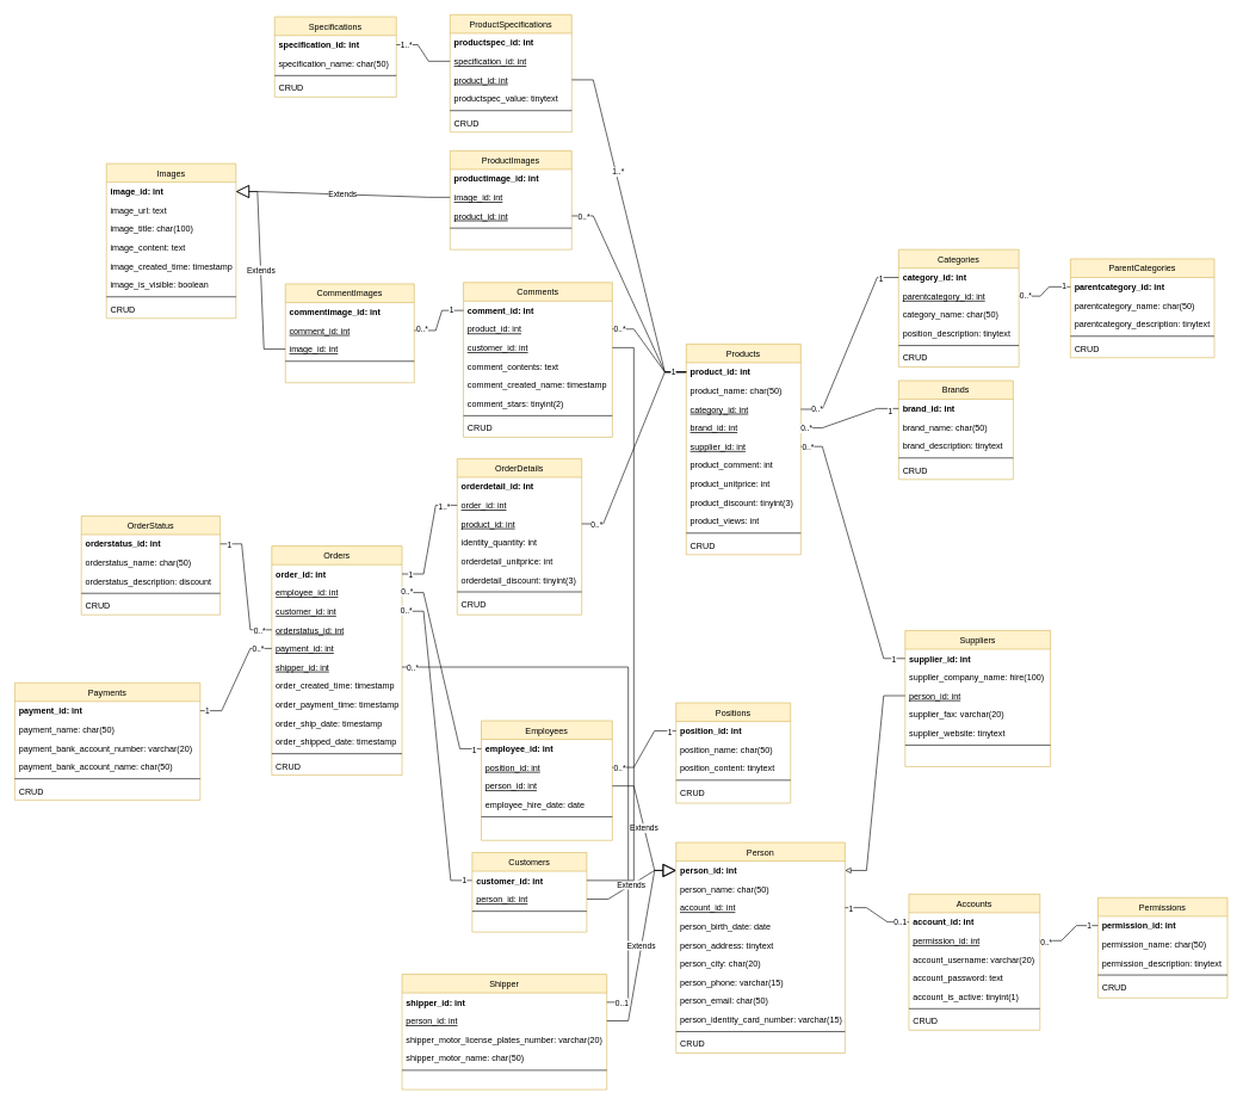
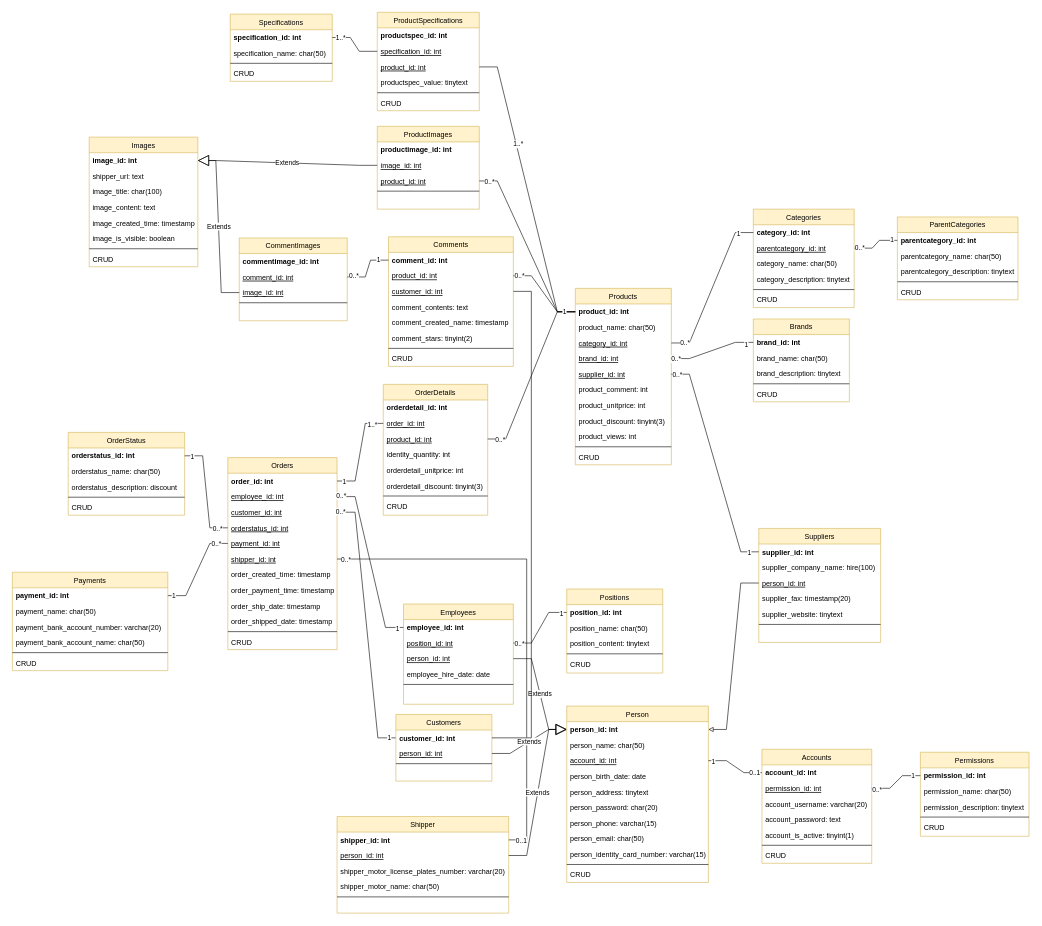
- <mxCell id="210" value="image_url: text" style="text;align=left;verticalAlign=top;spacingLeft=4;spacingRight=4;overflow=hidden;rotatable=0;points=[[0,0.5],[1,0.5]];portConstraint=eastwest;rounded=0;shadow=0;html=0;" vertex="1" parent="208"><mxGeometry y="52" width="181" height="26" as="geometry" /></mxCell>
+ <mxCell id="210" value="shipper_url: text" style="text;align=left;verticalAlign=top;spacingLeft=4;spacingRight=4;overflow=hidden;rotatable=0;points=[[0,0.5],[1,0.5]];portConstraint=eastwest;rounded=0;shadow=0;html=0;" vertex="1" parent="208"><mxGeometry y="52" width="181" height="26" as="geometry" /></mxCell>
- <mxCell id="27" value="position_description: tinytext" style="text;align=left;verticalAlign=top;spacingLeft=4;spacingRight=4;overflow=hidden;rotatable=0;points=[[0,0.5],[1,0.5]];portConstraint=eastwest;" parent="23" vertex="1"><mxGeometry y="104" width="168" height="26" as="geometry" /></mxCell>
+ <mxCell id="27" value="category_description: tinytext" style="text;align=left;verticalAlign=top;spacingLeft=4;spacingRight=4;overflow=hidden;rotatable=0;points=[[0,0.5],[1,0.5]];portConstraint=eastwest;" parent="23" vertex="1"><mxGeometry y="104" width="168" height="26" as="geometry" /></mxCell>
- <mxCell id="34" value="supplier_fax: varchar(20)" style="text;align=left;verticalAlign=top;spacingLeft=4;spacingRight=4;overflow=hidden;rotatable=0;points=[[0,0.5],[1,0.5]];portConstraint=eastwest;rounded=0;shadow=0;html=0;" parent="30" vertex="1"><mxGeometry y="104" width="203" height="26" as="geometry" /></mxCell>
+ <mxCell id="34" value="supplier_fax: timestamp(20)" style="text;align=left;verticalAlign=top;spacingLeft=4;spacingRight=4;overflow=hidden;rotatable=0;points=[[0,0.5],[1,0.5]];portConstraint=eastwest;rounded=0;shadow=0;html=0;" parent="30" vertex="1"><mxGeometry y="104" width="203" height="26" as="geometry" /></mxCell>
- <mxCell id="189" value="person_city: char(20)" style="text;align=left;verticalAlign=top;spacingLeft=4;spacingRight=4;overflow=hidden;rotatable=0;points=[[0,0.5],[1,0.5]];portConstraint=eastwest;rounded=0;shadow=0;html=0;" vertex="1" parent="183"><mxGeometry y="156" width="236" height="26" as="geometry" /></mxCell>
+ <mxCell id="189" value="person_password: char(20)" style="text;align=left;verticalAlign=top;spacingLeft=4;spacingRight=4;overflow=hidden;rotatable=0;points=[[0,0.5],[1,0.5]];portConstraint=eastwest;rounded=0;shadow=0;html=0;" vertex="1" parent="183"><mxGeometry y="156" width="236" height="26" as="geometry" /></mxCell>
